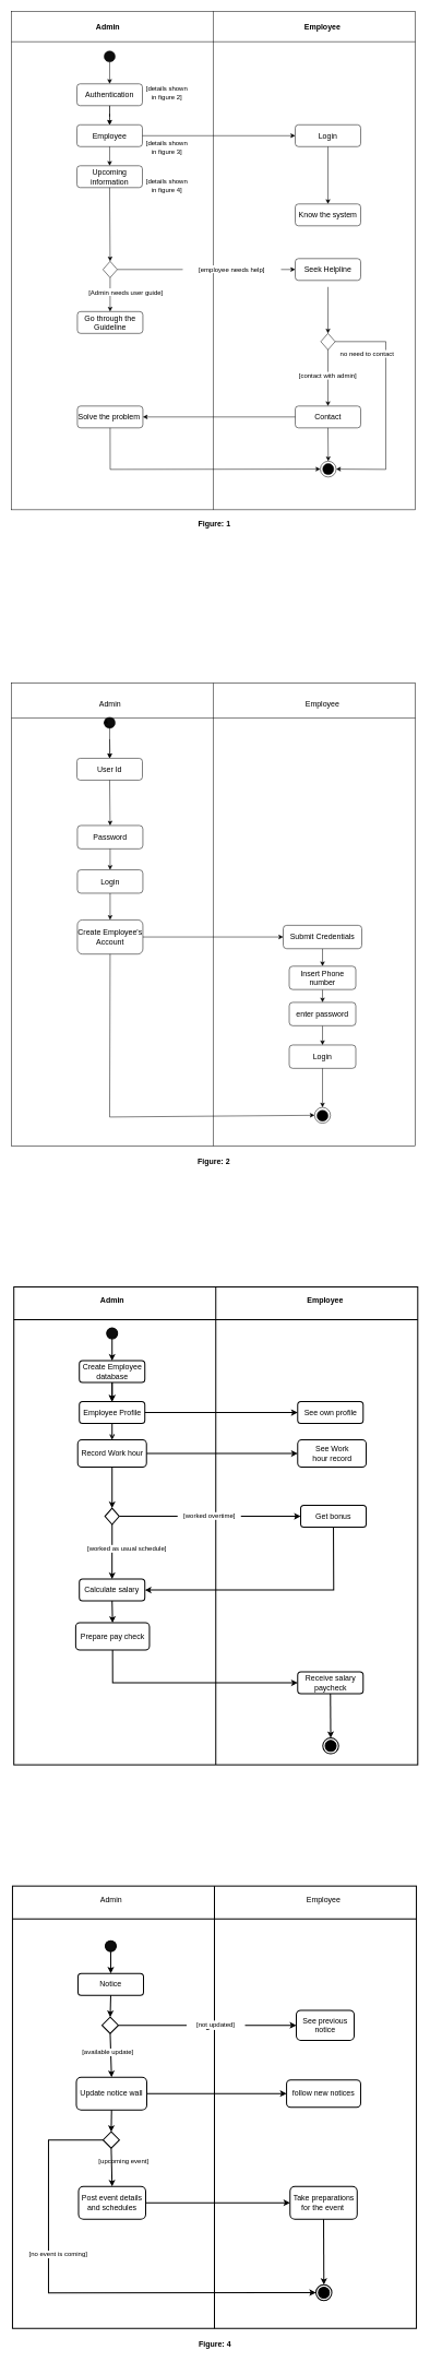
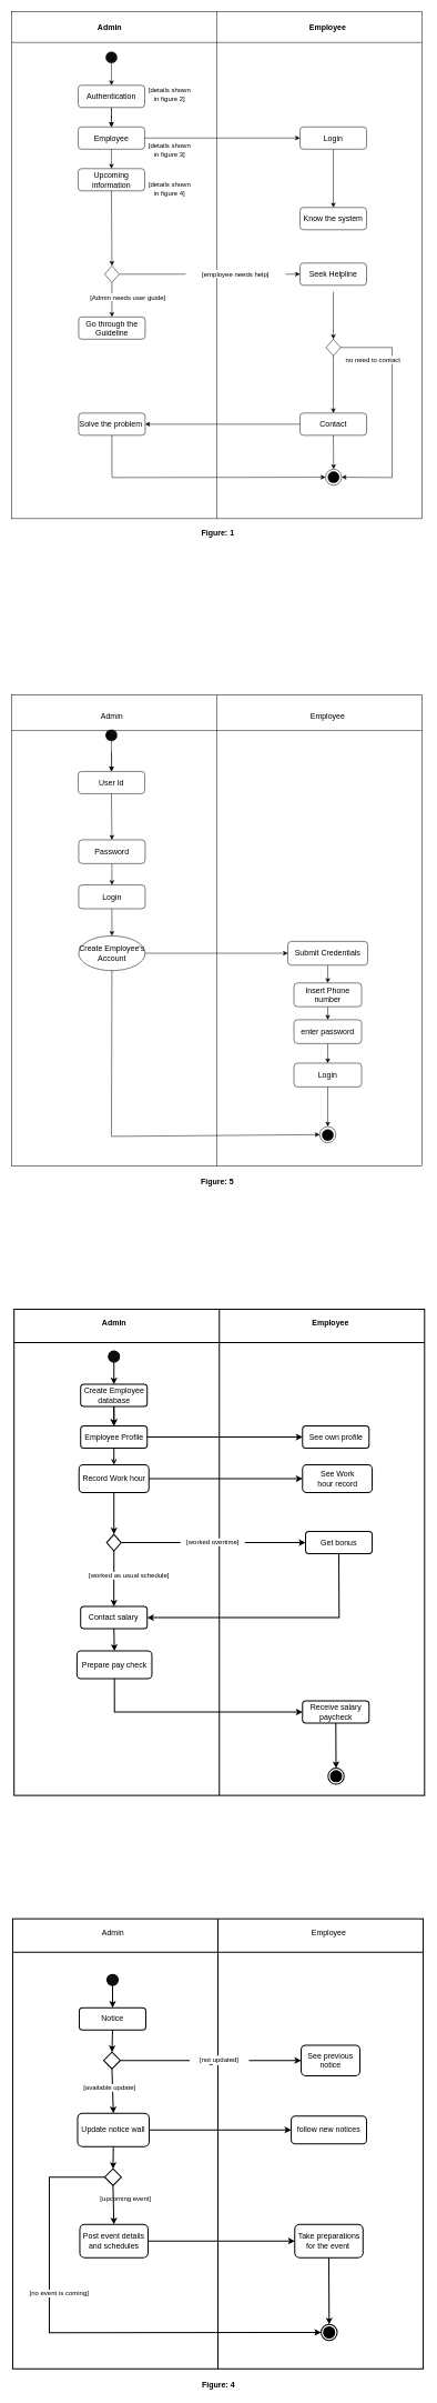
- <mxCell id="60" value="&lt;span style=&quot;background-color: rgb(255, 255, 255);&quot;&gt;[contact with admin]&lt;/span&gt;" style="text;strokeColor=none;align=center;fillColor=none;html=1;verticalAlign=middle;whiteSpace=wrap;rounded=0;" parent="1" vertex="1"><mxGeometry x="510" y="673" width="180" height="30" as="geometry" /></mxCell>
- <mxCell id="11" value="Create Employee's Account" style="rounded=1;whiteSpace=wrap;html=1;fontSize=14;fillColor=#FFFFFF;" parent="3" vertex="1"><mxGeometry x="120.88" y="680.925" width="120" height="62.581" as="geometry" /></mxCell>
+ <mxCell id="11" value="Create Employee's Account" style="ellipse;whiteSpace=wrap;html=1;fontSize=14;fillColor=#FFFFFF;" parent="3" vertex="1"><mxGeometry x="120.88" y="680.925" width="120" height="62.581" as="geometry" /></mxCell>
- <mxCell id="26" value="&lt;b&gt;&lt;font style=&quot;font-size: 14px;&quot;&gt;Figure: 2&lt;/font&gt;&lt;/b&gt;" style="text;strokeColor=none;align=center;fillColor=none;html=1;verticalAlign=middle;whiteSpace=wrap;rounded=0;labelBackgroundColor=#FFFFFF;" parent="3" vertex="1"><mxGeometry x="316" y="1106.582" width="110" height="35.316" as="geometry" /></mxCell>
+ <mxCell id="26" value="&lt;b&gt;&lt;font style=&quot;font-size: 14px;&quot;&gt;Figure: 5&lt;/font&gt;&lt;/b&gt;" style="text;strokeColor=none;align=center;fillColor=none;html=1;verticalAlign=middle;whiteSpace=wrap;rounded=0;labelBackgroundColor=#FFFFFF;" parent="3" vertex="1"><mxGeometry x="316" y="1106.582" width="110" height="35.316" as="geometry" /></mxCell>
- <mxCell id="94" value="Calculate salary" style="rounded=1;whiteSpace=wrap;html=1;fontSize=14;fillColor=#FFFFFF;strokeWidth=2;" parent="1" vertex="1"><mxGeometry x="144.49" y="2891" width="120" height="40" as="geometry" /></mxCell>
+ <mxCell id="94" value="Contact salary" style="rounded=1;whiteSpace=wrap;html=1;fontSize=14;fillColor=#FFFFFF;strokeWidth=2;" parent="1" vertex="1"><mxGeometry x="144.49" y="2891" width="120" height="40" as="geometry" /></mxCell>
